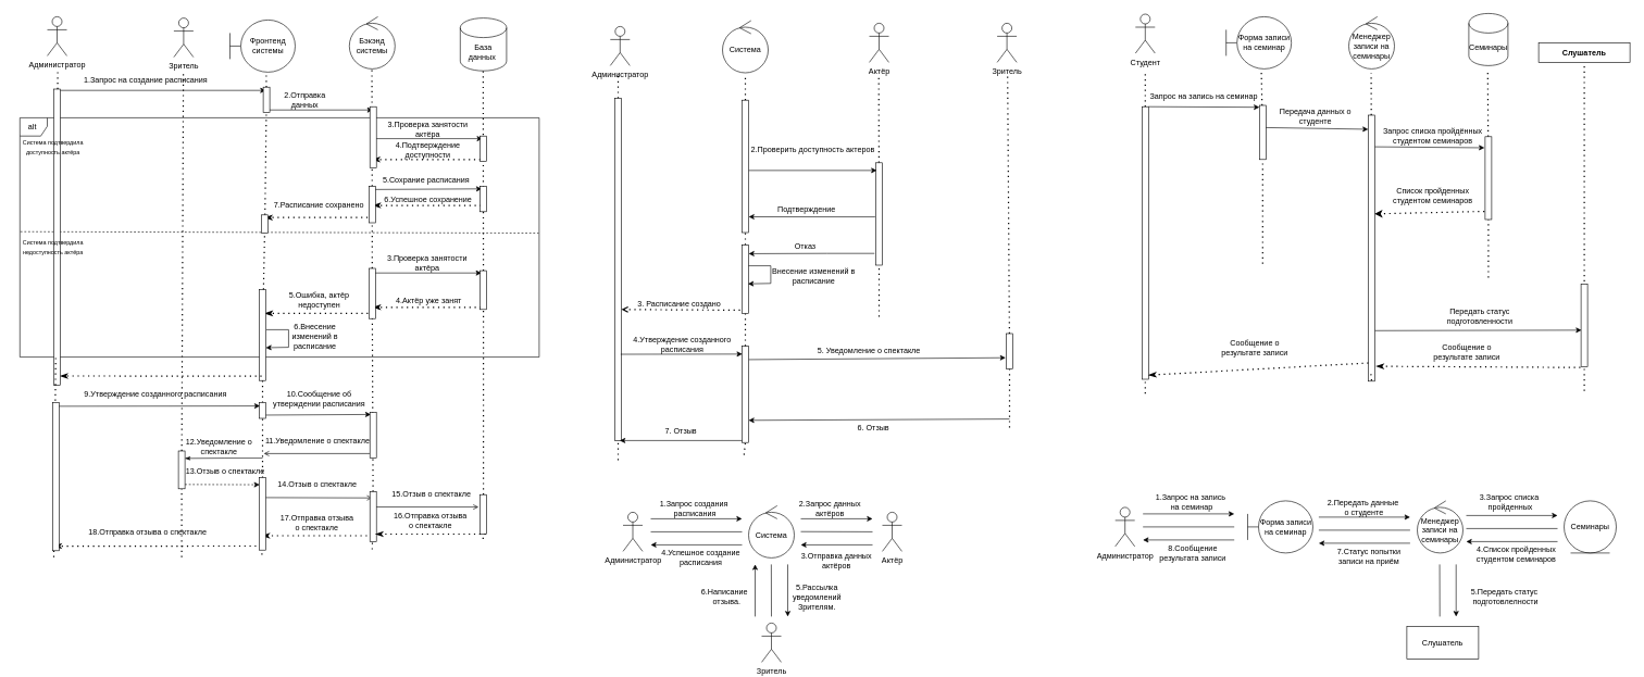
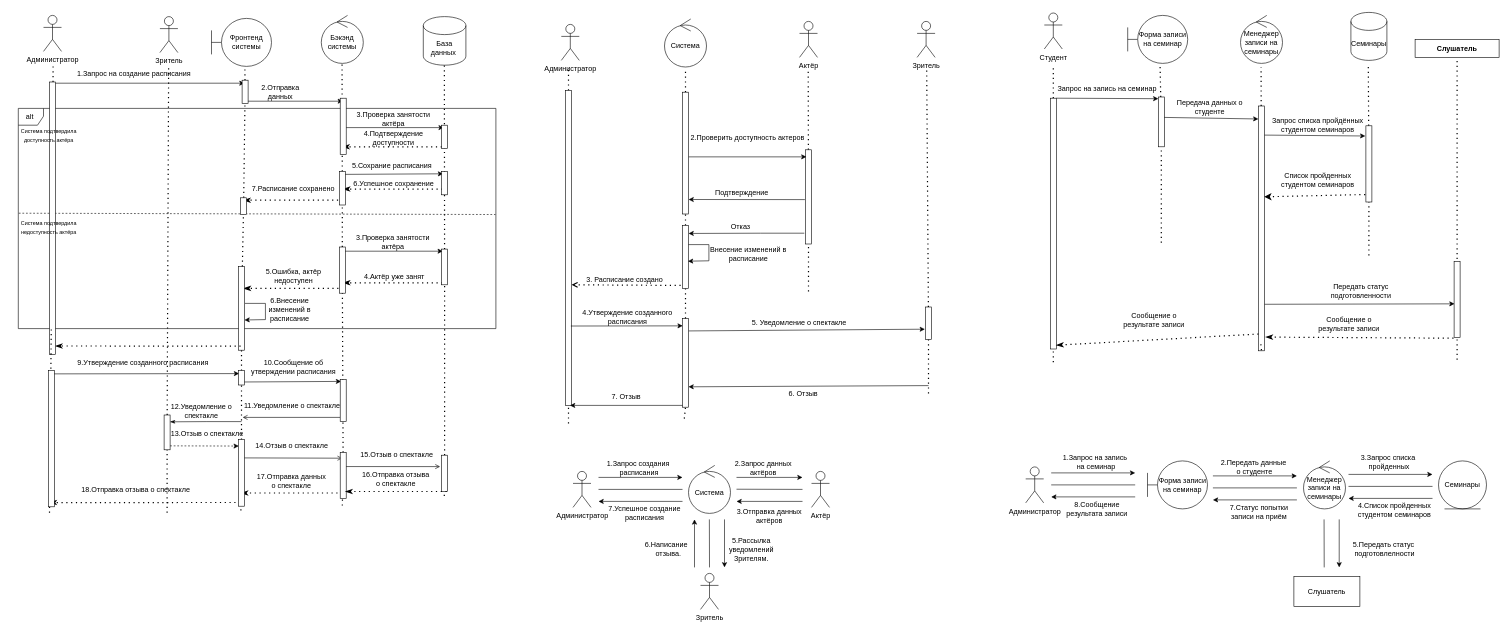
- <mxCell id="160" value="17.Отправка отзыва о спектакле" style="text;html=1;align=center;verticalAlign=middle;whiteSpace=wrap;rounded=0;" vertex="1" parent="1"><mxGeometry x="426.25" y="785" width="118.5" height="31.5" as="geometry" /></mxCell>
+ <mxCell id="160" value="17.Отправка данных о спектакле" style="text;html=1;align=center;verticalAlign=middle;whiteSpace=wrap;rounded=0;" vertex="1" parent="1"><mxGeometry x="426.25" y="785" width="118.5" height="31.5" as="geometry" /></mxCell>
- <mxCell id="45" value="4.Успешное создание расписания" style="text;html=1;align=center;verticalAlign=middle;whiteSpace=wrap;rounded=0;" parent="1" vertex="1"><mxGeometry x="1009.5" y="835" width="127.5" height="40" as="geometry" /></mxCell>
+ <mxCell id="45" value="7.Успешное создание расписания" style="text;html=1;align=center;verticalAlign=middle;whiteSpace=wrap;rounded=0;" parent="1" vertex="1"><mxGeometry x="1009.5" y="835" width="127.5" height="40" as="geometry" /></mxCell>
